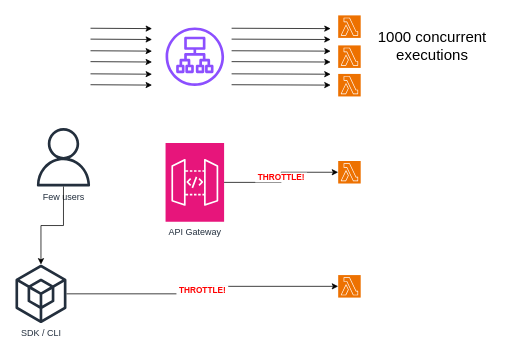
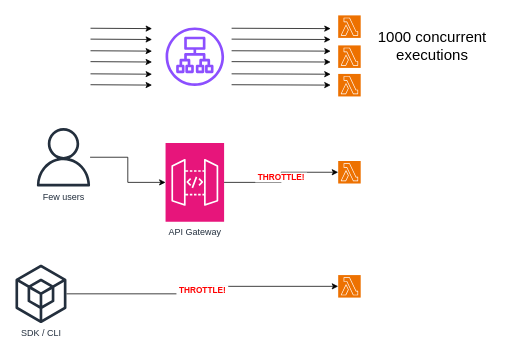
- <mxCell id="26" style="edgeStyle=orthogonalEdgeStyle;rounded=0;orthogonalLoop=1;jettySize=auto;html=1;" edge="1" parent="1" source="2" target="4"><mxGeometry relative="1" as="geometry" /></mxCell>
+ <mxCell id="26" style="edgeStyle=orthogonalEdgeStyle;rounded=0;orthogonalLoop=1;jettySize=auto;html=1;entryX=0;entryY=0.5;entryDx=0;entryDy=0;entryPerimeter=0;" edge="1" parent="1" source="2" target="6"><mxGeometry relative="1" as="geometry" /></mxCell>
